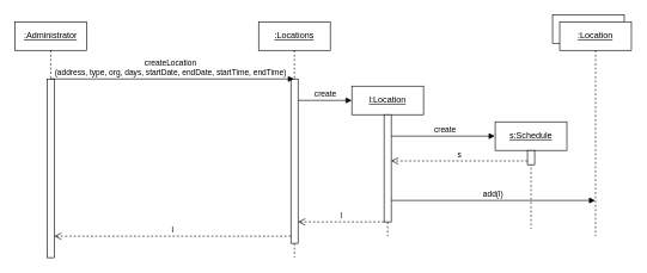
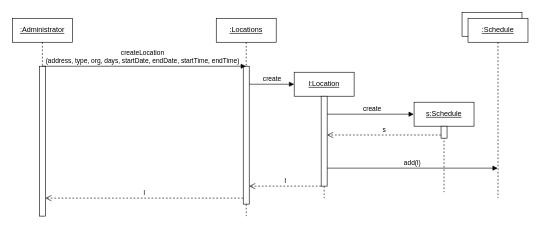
- <mxCell id="12" value="&lt;u&gt;:Location&lt;/u&gt;" style="shape=umlLifeline;perimeter=lifelinePerimeter;whiteSpace=wrap;html=1;container=1;dropTarget=0;collapsible=0;recursiveResize=0;outlineConnect=0;portConstraint=eastwest;newEdgeStyle={&quot;curved&quot;:0,&quot;rounded&quot;:0};" vertex="1" parent="1"><mxGeometry x="780" y="30" width="100" height="300" as="geometry" /></mxCell>
+ <mxCell id="12" value="&lt;u&gt;:Schedule&lt;/u&gt;" style="shape=umlLifeline;perimeter=lifelinePerimeter;whiteSpace=wrap;html=1;container=1;dropTarget=0;collapsible=0;recursiveResize=0;outlineConnect=0;portConstraint=eastwest;newEdgeStyle={&quot;curved&quot;:0,&quot;rounded&quot;:0};" vertex="1" parent="1"><mxGeometry x="780" y="30" width="100" height="300" as="geometry" /></mxCell>
